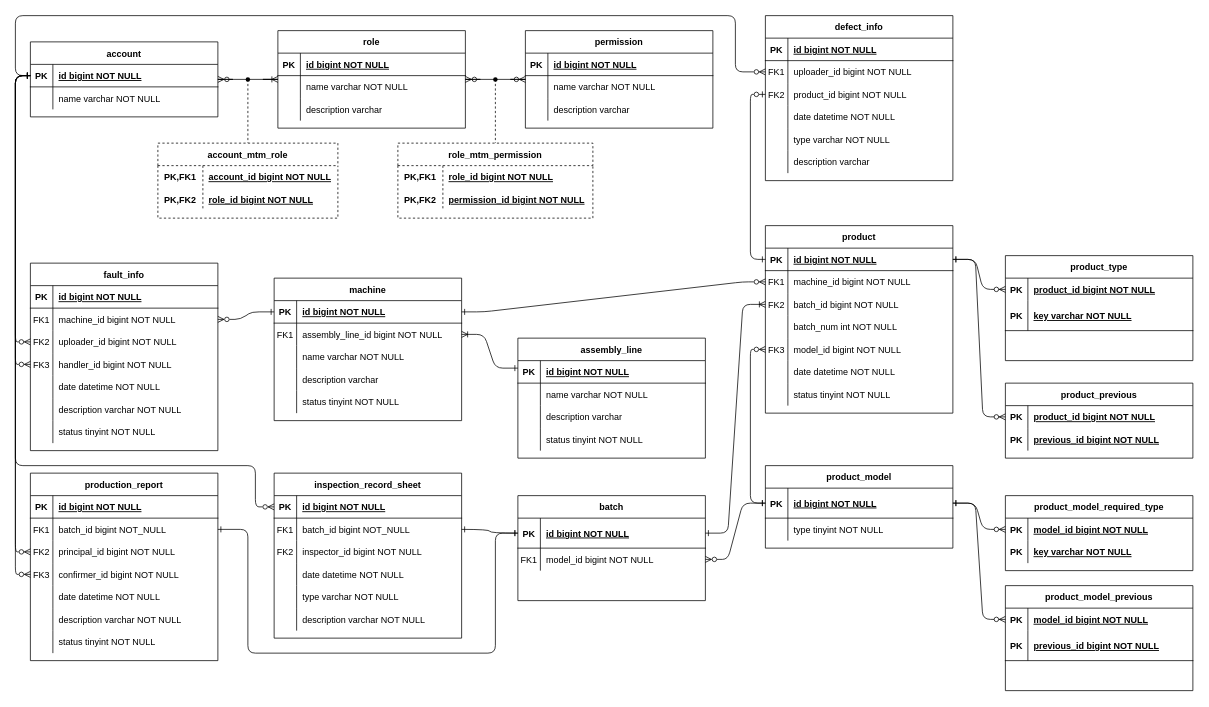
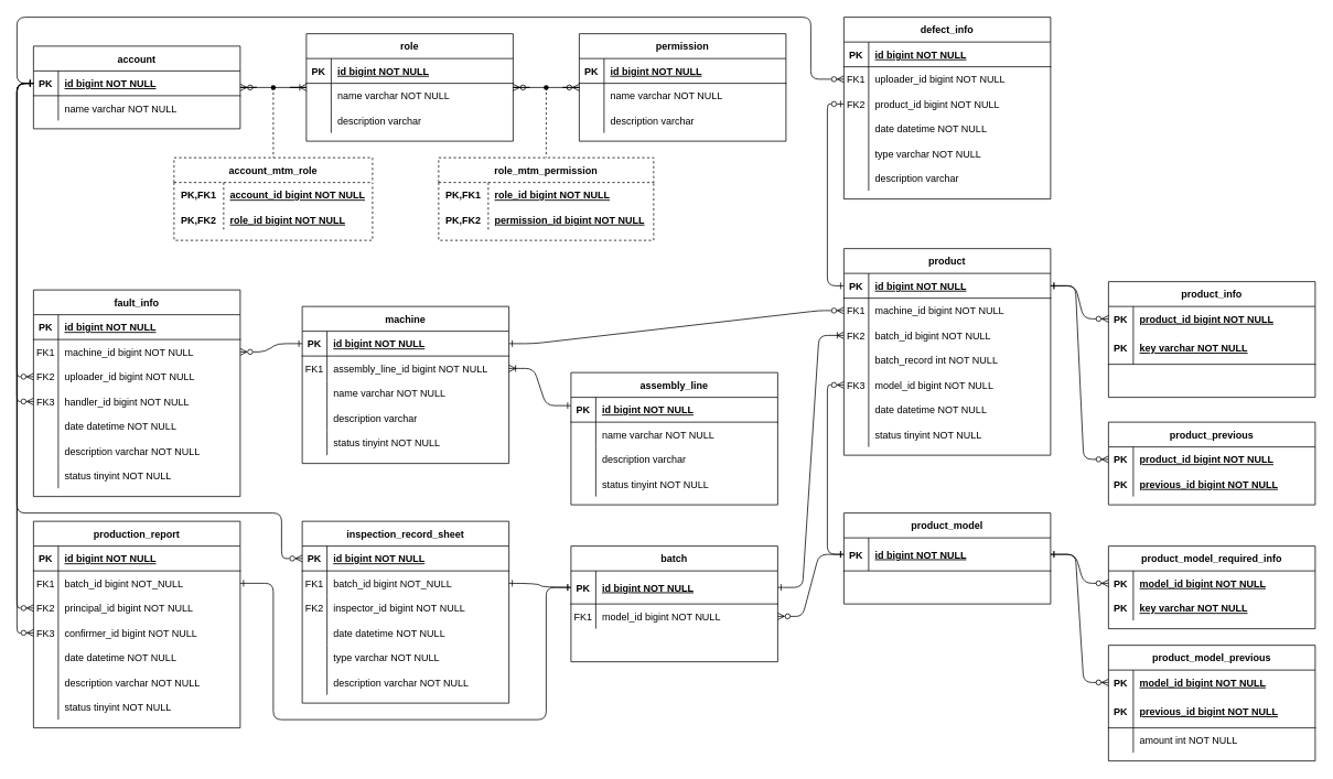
- <mxCell id="51" value="product_type" style="shape=table;startSize=30;container=1;collapsible=1;childLayout=tableLayout;fixedRows=1;rowLines=0;fontStyle=1;align=center;resizeLast=1;" parent="1" vertex="1"><mxGeometry x="1340" y="340" width="250" height="140" as="geometry" /></mxCell>
+ <mxCell id="51" value="product_info" style="shape=table;startSize=30;container=1;collapsible=1;childLayout=tableLayout;fixedRows=1;rowLines=0;fontStyle=1;align=center;resizeLast=1;" parent="1" vertex="1"><mxGeometry x="1340" y="340" width="250" height="140" as="geometry" /></mxCell>
- <mxCell id="14" value="batch_num int NOT NULL" style="shape=partialRectangle;overflow=hidden;connectable=0;fillColor=none;top=0;left=0;bottom=0;right=0;align=left;spacingLeft=6;" parent="12" vertex="1"><mxGeometry x="30" width="220" height="30" as="geometry"><mxRectangle width="220" height="30" as="alternateBounds" /></mxGeometry></mxCell>
+ <mxCell id="14" value="batch_record int NOT NULL" style="shape=partialRectangle;overflow=hidden;connectable=0;fillColor=none;top=0;left=0;bottom=0;right=0;align=left;spacingLeft=6;" parent="12" vertex="1"><mxGeometry x="30" width="220" height="30" as="geometry"><mxRectangle width="220" height="30" as="alternateBounds" /></mxGeometry></mxCell>
- <mxCell id="33" value="product_model_required_type" style="shape=table;startSize=30;container=1;collapsible=1;childLayout=tableLayout;fixedRows=1;rowLines=0;fontStyle=1;align=center;resizeLast=1;" parent="1" vertex="1"><mxGeometry x="1340" y="660" width="250" height="100" as="geometry" /></mxCell>
+ <mxCell id="33" value="product_model_required_info" style="shape=table;startSize=30;container=1;collapsible=1;childLayout=tableLayout;fixedRows=1;rowLines=0;fontStyle=1;align=center;resizeLast=1;" parent="1" vertex="1"><mxGeometry x="1340" y="660" width="250" height="100" as="geometry" /></mxCell>
- <mxCell id="32" value="type tinyint NOT NULL" style="shape=partialRectangle;overflow=hidden;connectable=0;fillColor=none;top=0;left=0;bottom=0;right=0;align=left;spacingLeft=6;" parent="30" vertex="1"><mxGeometry x="30" width="220" height="30" as="geometry"><mxRectangle width="220" height="30" as="alternateBounds" /></mxGeometry></mxCell>
+ <mxCell id="49" value="amount int NOT NULL" style="shape=partialRectangle;overflow=hidden;connectable=0;fillColor=none;top=0;left=0;bottom=0;right=0;align=left;spacingLeft=6;" parent="47" vertex="1"><mxGeometry x="30" width="220" height="30" as="geometry"><mxRectangle width="220" height="30" as="alternateBounds" /></mxGeometry></mxCell>
